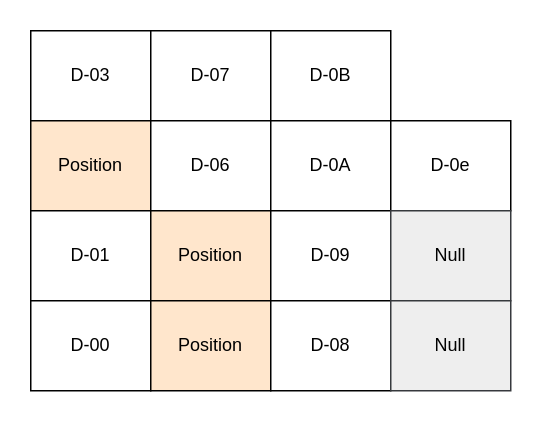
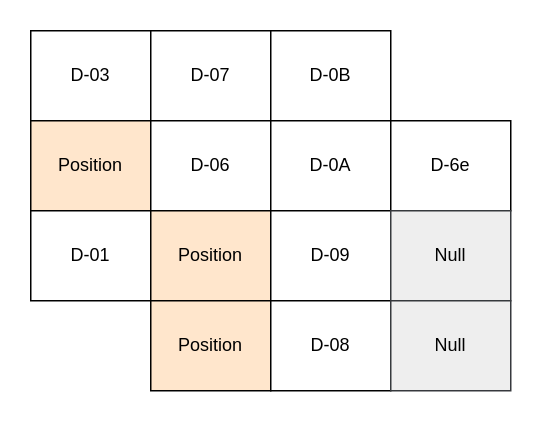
- <mxCell id="14" value="D-0e" style="rounded=0;whiteSpace=wrap;html=1;" parent="1" vertex="1"><mxGeometry x="260" y="80" width="80" height="60" as="geometry" /></mxCell>
+ <mxCell id="14" value="D-6e" style="rounded=0;whiteSpace=wrap;html=1;" parent="1" vertex="1"><mxGeometry x="260" y="80" width="80" height="60" as="geometry" /></mxCell>
- <mxCell id="5" value="D-00" style="rounded=0;whiteSpace=wrap;html=1;" parent="1" vertex="1"><mxGeometry x="20" y="200" width="80" height="60" as="geometry" /></mxCell>
